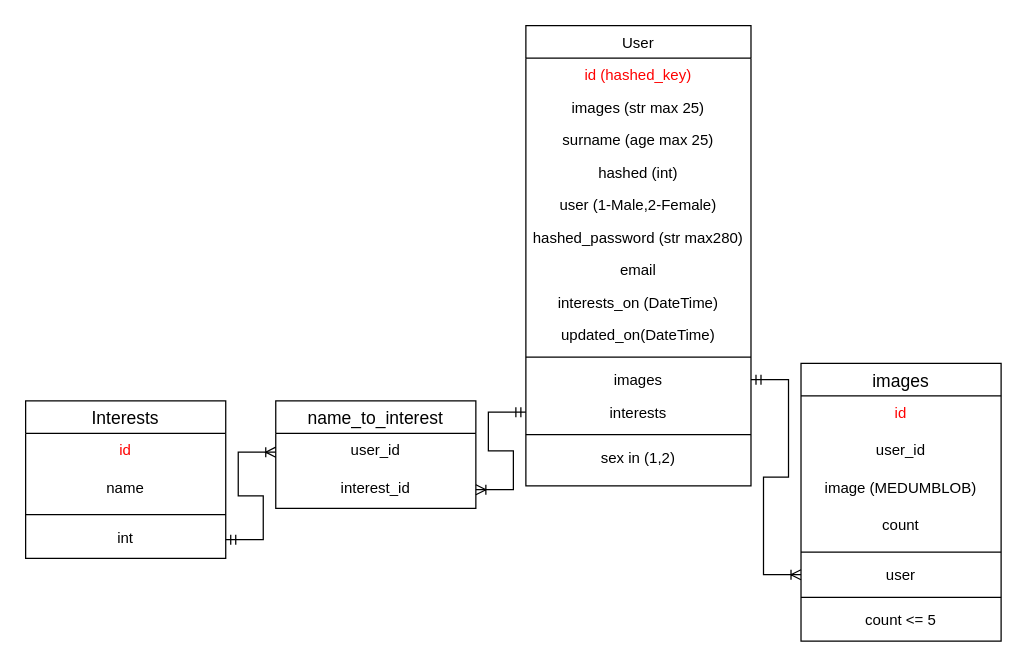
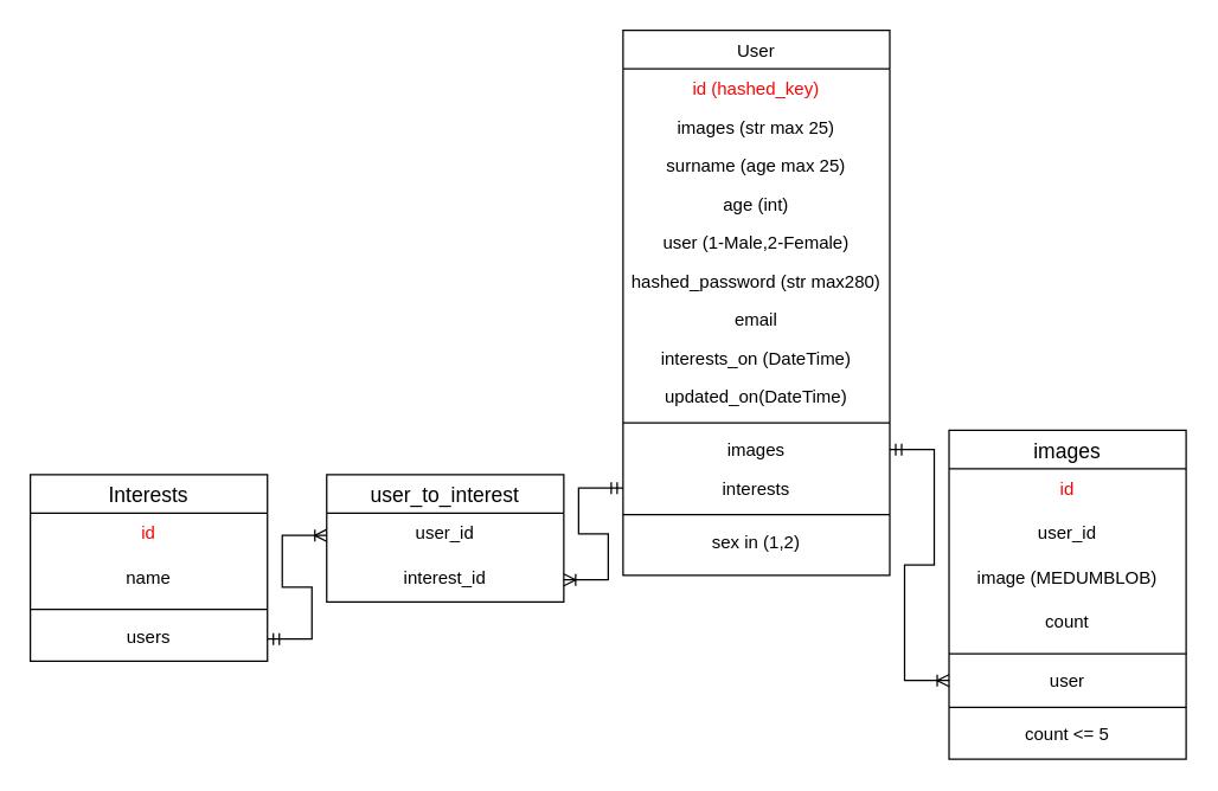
- <mxCell id="6" value="hashed (int)" style="text;align=center;verticalAlign=top;spacingLeft=4;spacingRight=4;overflow=hidden;rotatable=0;points=[[0,0.5],[1,0.5]];portConstraint=eastwest;rounded=0;shadow=0;html=0;" parent="2" vertex="1"><mxGeometry y="104" width="180" height="26" as="geometry" /></mxCell>
+ <mxCell id="6" value="age (int)" style="text;align=center;verticalAlign=top;spacingLeft=4;spacingRight=4;overflow=hidden;rotatable=0;points=[[0,0.5],[1,0.5]];portConstraint=eastwest;rounded=0;shadow=0;html=0;" parent="2" vertex="1"><mxGeometry y="104" width="180" height="26" as="geometry" /></mxCell>
- <mxCell id="27" value="name_to_interest" style="swimlane;fontStyle=0;childLayout=stackLayout;horizontal=1;startSize=26;horizontalStack=0;resizeParent=1;resizeParentMax=0;resizeLast=0;collapsible=1;marginBottom=0;align=center;fontSize=14;" vertex="1" parent="1"><mxGeometry x="220" y="320" width="160" height="86" as="geometry" /></mxCell>
+ <mxCell id="27" value="user_to_interest" style="swimlane;fontStyle=0;childLayout=stackLayout;horizontal=1;startSize=26;horizontalStack=0;resizeParent=1;resizeParentMax=0;resizeLast=0;collapsible=1;marginBottom=0;align=center;fontSize=14;" vertex="1" parent="1"><mxGeometry x="220" y="320" width="160" height="86" as="geometry" /></mxCell>
- <mxCell id="34" value="int" style="text;strokeColor=none;fillColor=none;spacingLeft=4;spacingRight=4;overflow=hidden;rotatable=0;points=[[0,0.5],[1,0.5]];portConstraint=eastwest;fontSize=12;align=center;" vertex="1" parent="30"><mxGeometry y="96" width="160" height="30" as="geometry" /></mxCell>
+ <mxCell id="34" value="users" style="text;strokeColor=none;fillColor=none;spacingLeft=4;spacingRight=4;overflow=hidden;rotatable=0;points=[[0,0.5],[1,0.5]];portConstraint=eastwest;fontSize=12;align=center;" vertex="1" parent="30"><mxGeometry y="96" width="160" height="30" as="geometry" /></mxCell>
